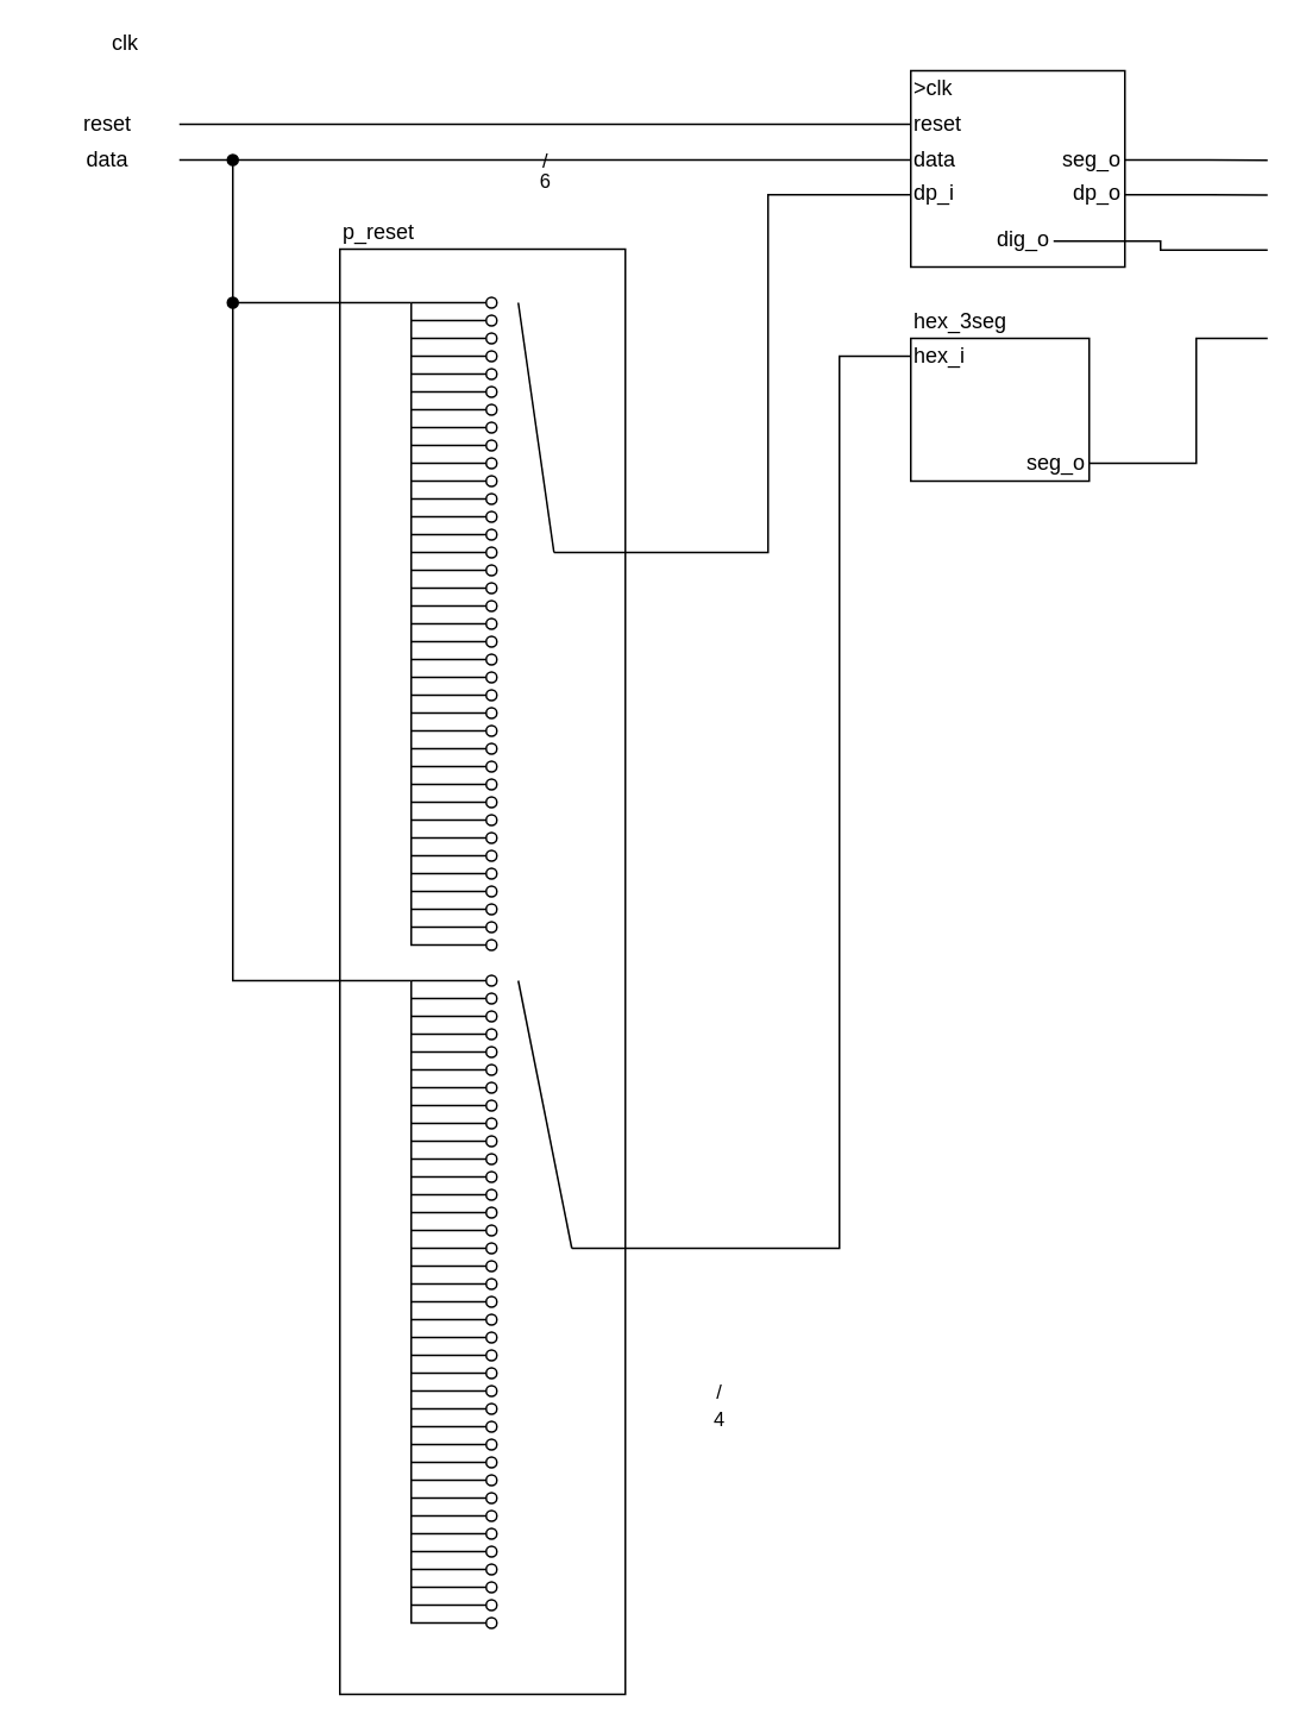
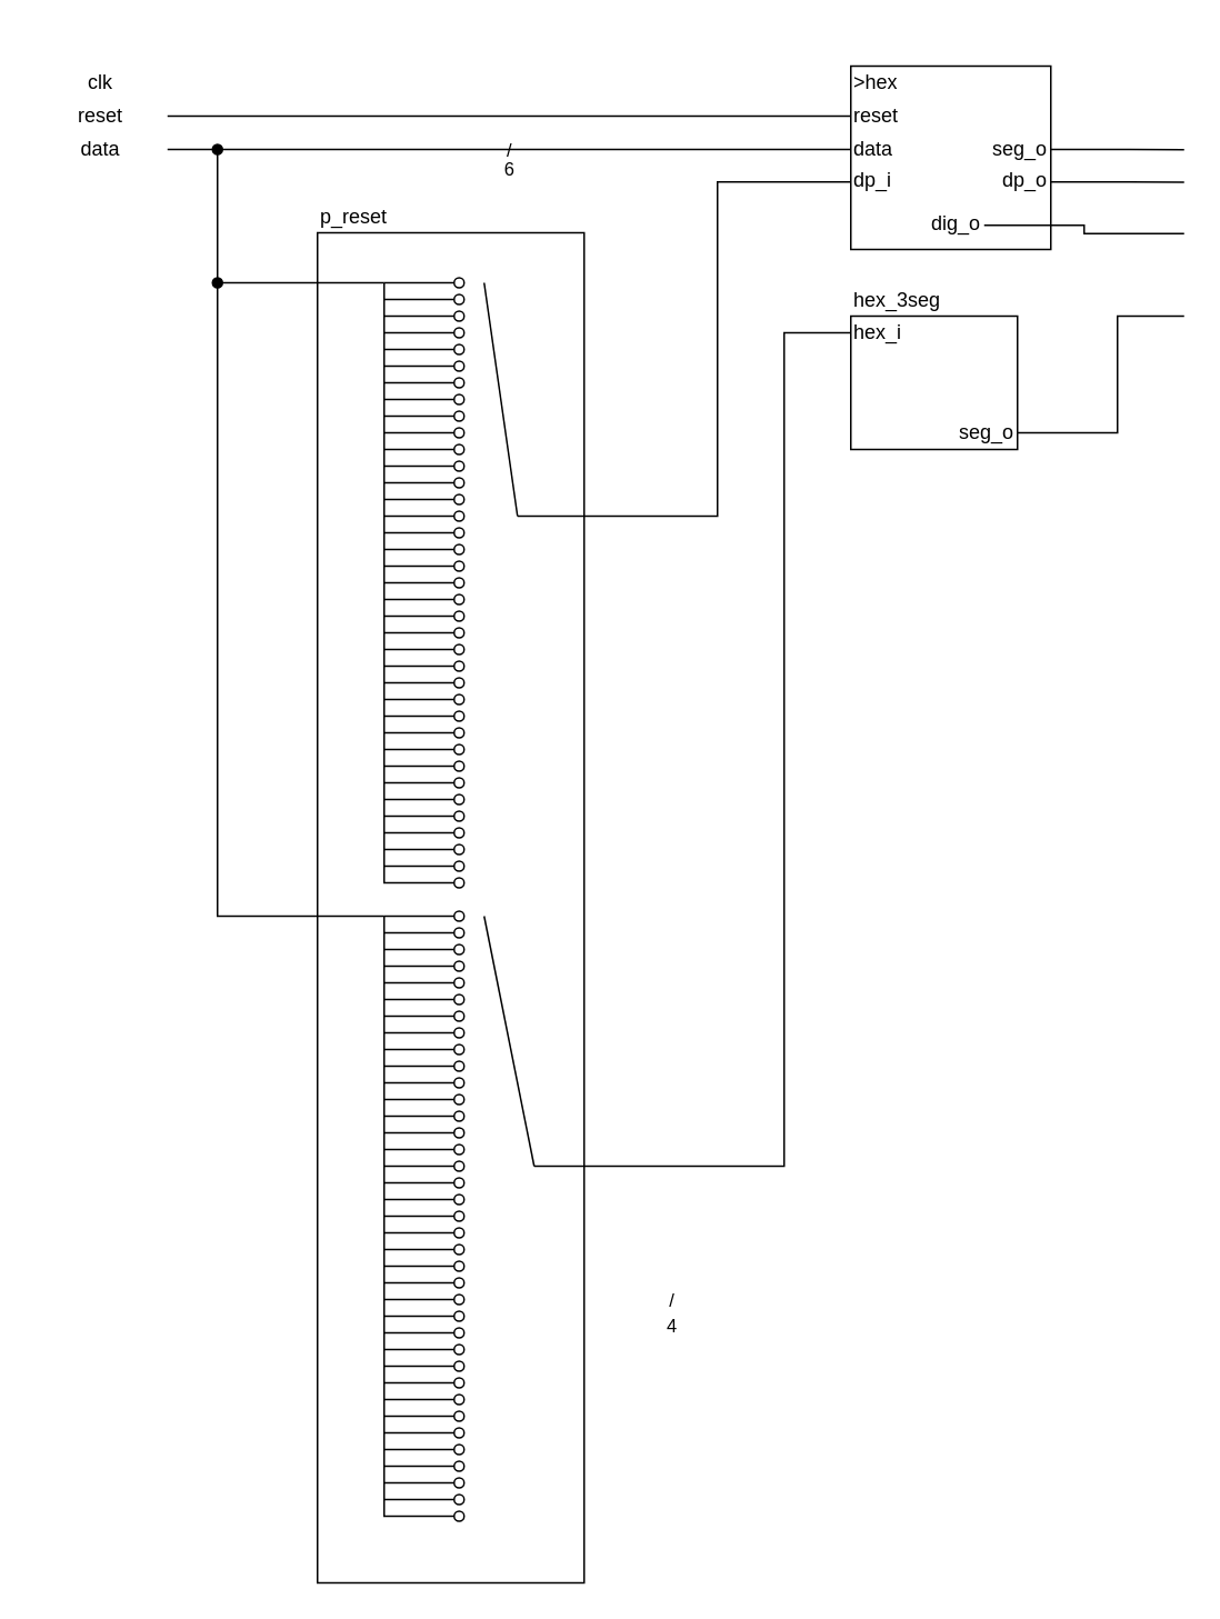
- <mxCell id="16" value="clk" style="text;html=1;strokeColor=none;fillColor=none;align=center;verticalAlign=middle;whiteSpace=wrap;rounded=0;" parent="1" vertex="1"><mxGeometry x="30" y="14" width="80" height="20" as="geometry" /></mxCell>
+ <mxCell id="16" value="clk" style="text;html=1;strokeColor=none;fillColor=none;align=center;verticalAlign=middle;whiteSpace=wrap;rounded=0;" parent="1" vertex="1"><mxGeometry x="20" y="39" width="80" height="20" as="geometry" /></mxCell>
- <mxCell id="6" value="&lt;div&gt;&amp;gt;clk&lt;/div&gt;" style="text;html=1;strokeColor=none;fillColor=none;align=left;verticalAlign=middle;whiteSpace=wrap;rounded=0;" parent="4" vertex="1"><mxGeometry width="60" height="20" as="geometry" /></mxCell>
+ <mxCell id="6" value="&lt;div&gt;&amp;gt;hex&lt;/div&gt;" style="text;html=1;strokeColor=none;fillColor=none;align=left;verticalAlign=middle;whiteSpace=wrap;rounded=0;" parent="4" vertex="1"><mxGeometry width="60" height="20" as="geometry" /></mxCell>
